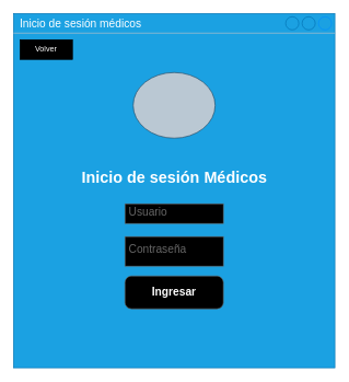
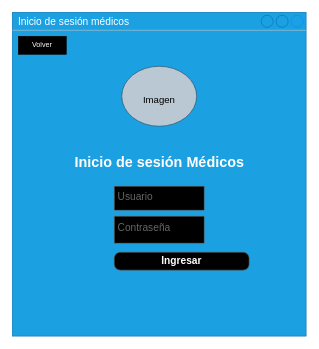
+ <mxCell id="8" value="&lt;font style=&quot;font-size: 16px;&quot;&gt;Imagen&lt;/font&gt;" style="text;html=1;align=center;verticalAlign=middle;whiteSpace=wrap;rounded=0;" vertex="1" parent="1"><mxGeometry x="235" y="150" width="60" height="30" as="geometry" /></mxCell>
- <mxCell id="4" value="Usuario" style="strokeWidth=1;shadow=0;dashed=0;align=center;html=1;shape=mxgraph.mockup.text.textBox;fontColor=#666666;align=left;fontSize=17;spacingLeft=4;spacingTop=-3;whiteSpace=wrap;strokeColor=#666666;mainText=;fillColor=#000000;" vertex="1" parent="1"><mxGeometry x="190" y="310" width="150" height="30" as="geometry" /></mxCell>
+ <mxCell id="4" value="Usuario" style="strokeWidth=1;shadow=0;dashed=0;align=center;html=1;shape=mxgraph.mockup.text.textBox;fontColor=#666666;align=left;fontSize=17;spacingLeft=4;spacingTop=-3;whiteSpace=wrap;strokeColor=#666666;mainText=;fillColor=#000000;" vertex="1" parent="1"><mxGeometry x="190" y="310" width="150" height="40" as="geometry" /></mxCell>
- <mxCell id="5" value="Ingresar" style="strokeWidth=1;shadow=0;dashed=0;align=center;html=1;shape=mxgraph.mockup.buttons.button;strokeColor=#666666;fontColor=#ffffff;mainText=;buttonStyle=round;fontSize=17;fontStyle=1;fillColor=#000000;whiteSpace=wrap;" vertex="1" parent="1"><mxGeometry x="190" y="420" width="150" height="50" as="geometry" /></mxCell>
+ <mxCell id="5" value="Ingresar" style="strokeWidth=1;shadow=0;dashed=0;align=center;html=1;shape=mxgraph.mockup.buttons.button;strokeColor=#666666;fontColor=#ffffff;mainText=;buttonStyle=round;fontSize=17;fontStyle=1;fillColor=#000000;whiteSpace=wrap;" vertex="1" parent="1"><mxGeometry x="190" y="420" width="225" height="30" as="geometry" /></mxCell>
